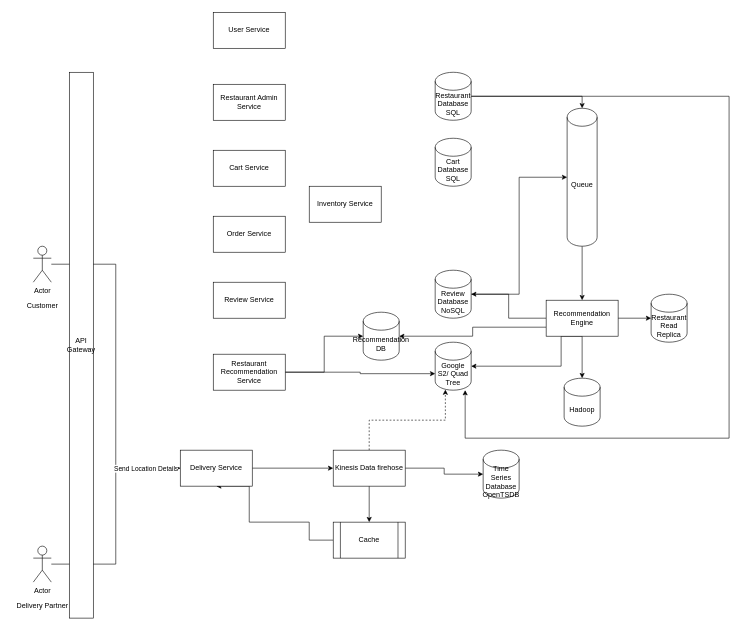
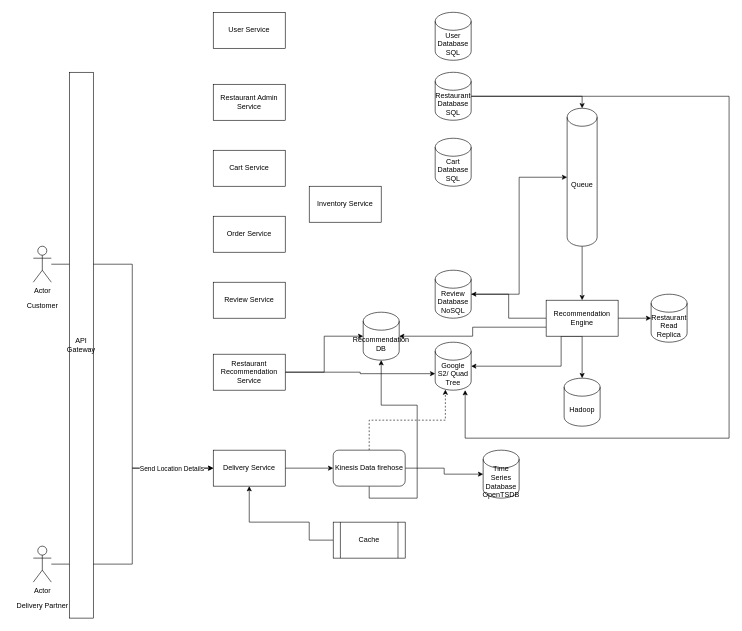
+ <mxCell id="9" value="User Database SQL" style="shape=cylinder3;whiteSpace=wrap;html=1;boundedLbl=1;backgroundOutline=1;size=15;" vertex="1" parent="1"><mxGeometry x="725" y="20" width="60" height="80" as="geometry" /></mxCell>
- <mxCell id="36" value="Delivery Service" style="rounded=0;whiteSpace=wrap;html=1;" vertex="1" parent="1"><mxGeometry x="300" y="750" width="120" height="60" as="geometry" /></mxCell>
+ <mxCell id="36" value="Delivery Service" style="rounded=0;whiteSpace=wrap;html=1;" vertex="1" parent="1"><mxGeometry x="355" y="750" width="120" height="60" as="geometry" /></mxCell>
- <mxCell id="44" value="Kinesis Data firehose" style="rounded=0;whiteSpace=wrap;html=1;" vertex="1" parent="1"><mxGeometry x="555" y="750" width="120" height="60" as="geometry" /></mxCell>
+ <mxCell id="44" value="Kinesis Data firehose" style="whiteSpace=wrap;html=1;rounded=1;" vertex="1" parent="1"><mxGeometry x="555" y="750" width="120" height="60" as="geometry" /></mxCell>
- <mxCell id="42" style="edgeStyle=orthogonalEdgeStyle;rounded=0;orthogonalLoop=1;jettySize=auto;html=1;exitX=0.5;exitY=1;exitDx=0;exitDy=0;entryX=0.5;entryY=0;entryDx=0;entryDy=0;" edge="1" parent="1" source="44" target="45"><mxGeometry relative="1" as="geometry" /></mxCell>
+ <mxCell id="42" style="edgeStyle=orthogonalEdgeStyle;rounded=0;orthogonalLoop=1;jettySize=auto;html=1;exitX=0.5;exitY=1;exitDx=0;exitDy=0;" edge="1" parent="1" source="44" target="33"><mxGeometry relative="1" as="geometry" /></mxCell>
